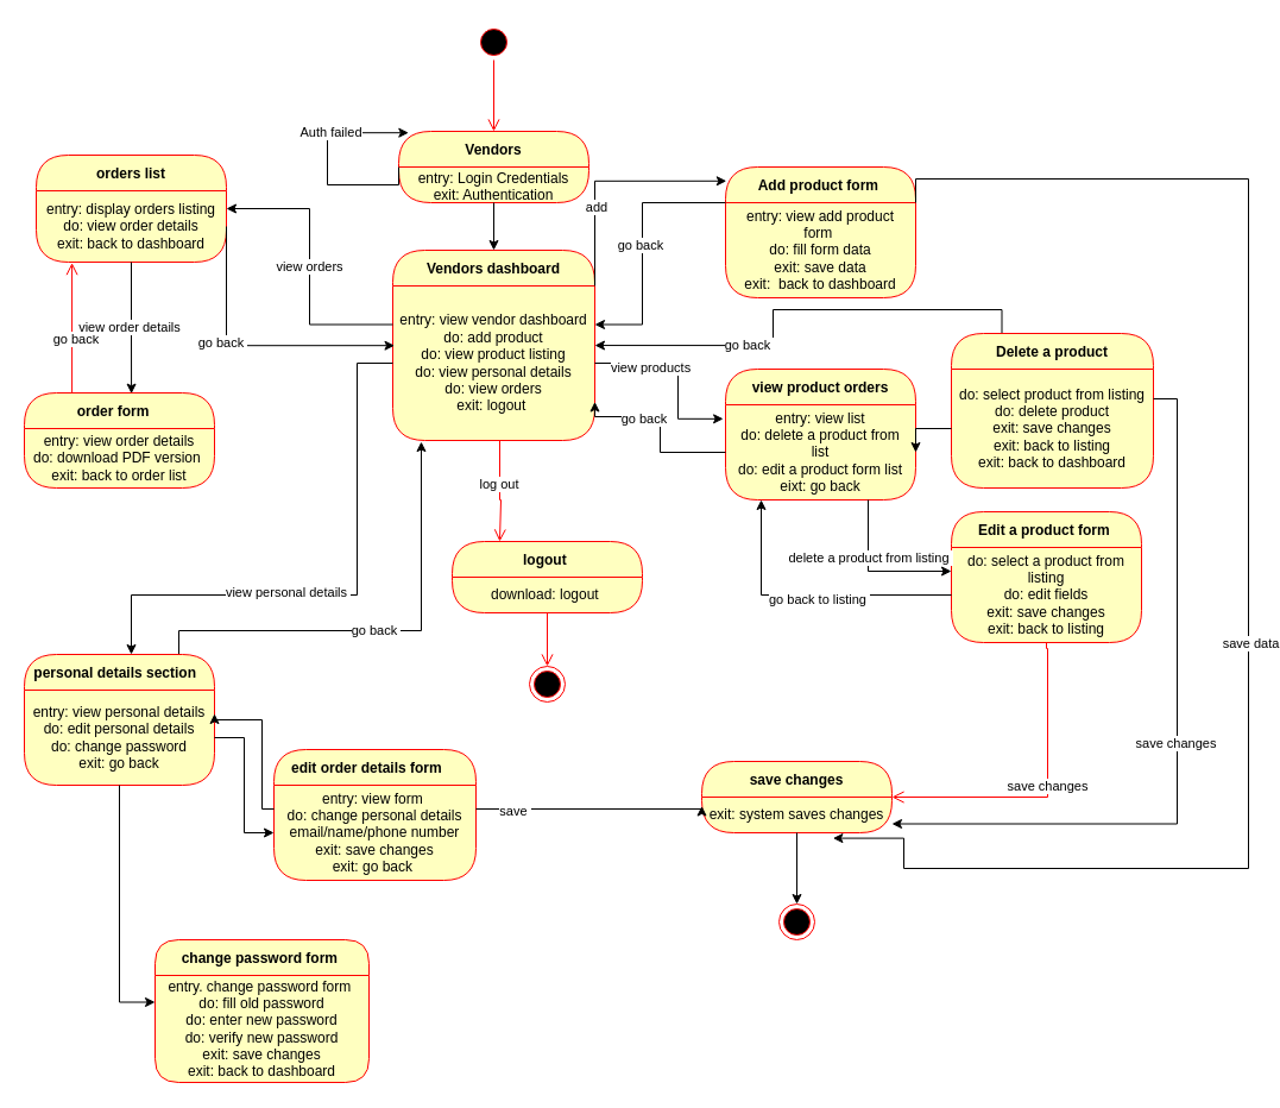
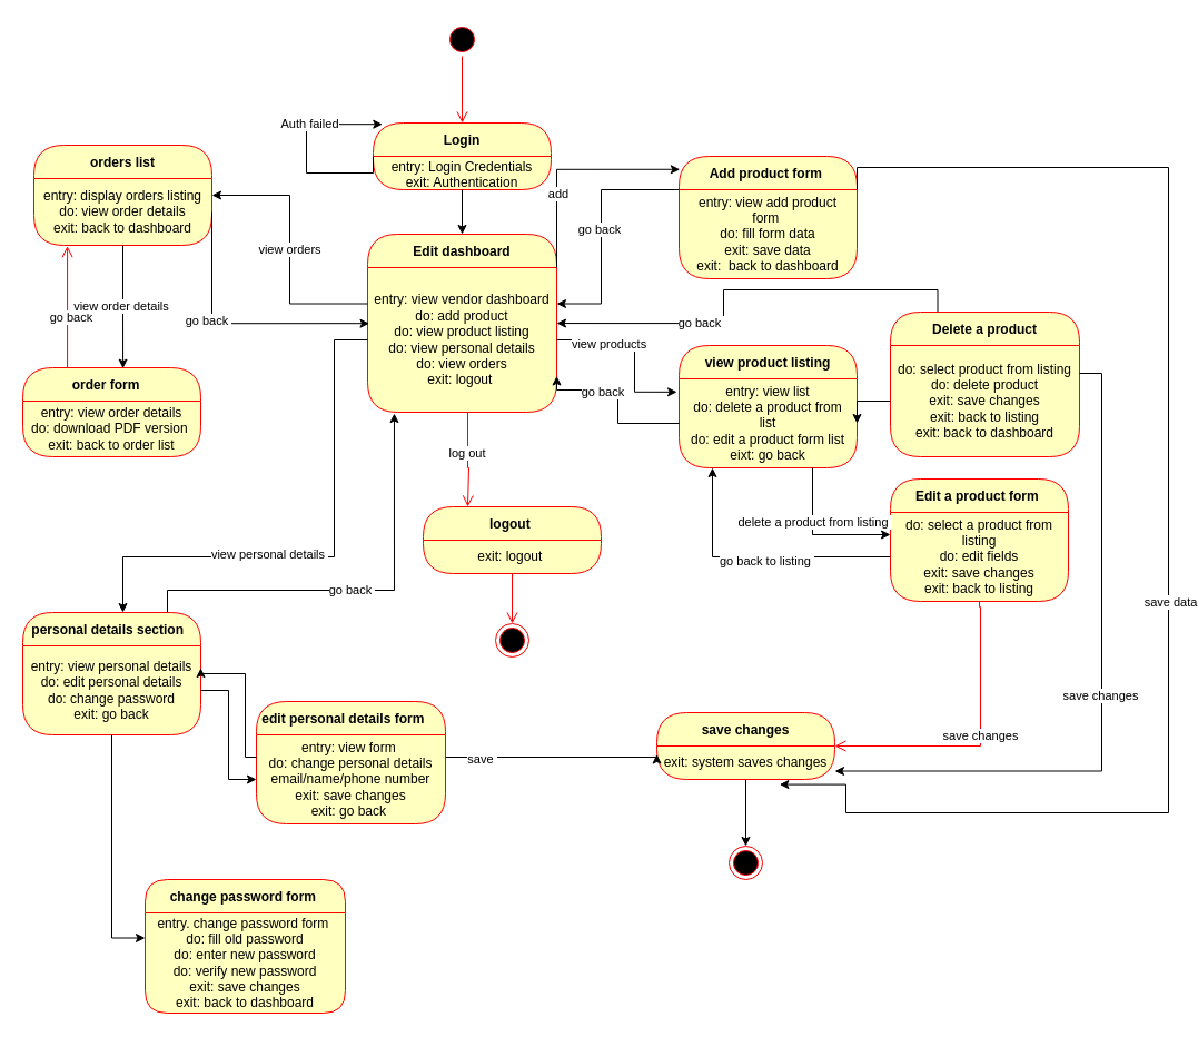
- <mxCell id="8" value="Vendors" style="swimlane;fontStyle=1;align=center;verticalAlign=middle;childLayout=stackLayout;horizontal=1;startSize=30;horizontalStack=0;resizeParent=0;resizeLast=1;container=0;fontColor=#000000;collapsible=0;rounded=1;arcSize=30;strokeColor=#ff0000;fillColor=#ffffc0;swimlaneFillColor=#ffffc0;dropTarget=0;" vertex="1" parent="1"><mxGeometry x="335" y="110" width="160" height="60" as="geometry" /></mxCell>
+ <mxCell id="8" value="Login" style="swimlane;fontStyle=1;align=center;verticalAlign=middle;childLayout=stackLayout;horizontal=1;startSize=30;horizontalStack=0;resizeParent=0;resizeLast=1;container=0;fontColor=#000000;collapsible=0;rounded=1;arcSize=30;strokeColor=#ff0000;fillColor=#ffffc0;swimlaneFillColor=#ffffc0;dropTarget=0;" vertex="1" parent="1"><mxGeometry x="335" y="110" width="160" height="60" as="geometry" /></mxCell>
- <mxCell id="4" value="Vendors dashboard" style="swimlane;fontStyle=1;align=center;verticalAlign=middle;childLayout=stackLayout;horizontal=1;startSize=30;horizontalStack=0;resizeParent=0;resizeLast=1;container=0;fontColor=#000000;collapsible=0;rounded=1;arcSize=30;strokeColor=#ff0000;fillColor=#ffffc0;swimlaneFillColor=#ffffc0;dropTarget=0;" vertex="1" parent="1"><mxGeometry x="330" y="210" width="170" height="160" as="geometry" /></mxCell>
+ <mxCell id="4" value="Edit dashboard" style="swimlane;fontStyle=1;align=center;verticalAlign=middle;childLayout=stackLayout;horizontal=1;startSize=30;horizontalStack=0;resizeParent=0;resizeLast=1;container=0;fontColor=#000000;collapsible=0;rounded=1;arcSize=30;strokeColor=#ff0000;fillColor=#ffffc0;swimlaneFillColor=#ffffc0;dropTarget=0;" vertex="1" parent="1"><mxGeometry x="330" y="210" width="170" height="160" as="geometry" /></mxCell>
- <mxCell id="19" value="view product orders" style="swimlane;fontStyle=1;align=center;verticalAlign=middle;childLayout=stackLayout;horizontal=1;startSize=30;horizontalStack=0;resizeParent=0;resizeLast=1;container=0;fontColor=#000000;collapsible=0;rounded=1;arcSize=30;strokeColor=#ff0000;fillColor=#ffffc0;swimlaneFillColor=#ffffc0;dropTarget=0;" vertex="1" parent="1"><mxGeometry x="610" y="310" width="160" height="110" as="geometry" /></mxCell>
+ <mxCell id="19" value="view product listing" style="swimlane;fontStyle=1;align=center;verticalAlign=middle;childLayout=stackLayout;horizontal=1;startSize=30;horizontalStack=0;resizeParent=0;resizeLast=1;container=0;fontColor=#000000;collapsible=0;rounded=1;arcSize=30;strokeColor=#ff0000;fillColor=#ffffc0;swimlaneFillColor=#ffffc0;dropTarget=0;" vertex="1" parent="1"><mxGeometry x="610" y="310" width="160" height="110" as="geometry" /></mxCell>
- <mxCell id="71" value="download: logout&amp;nbsp;" style="text;html=1;strokeColor=none;fillColor=none;align=center;verticalAlign=middle;spacingLeft=4;spacingRight=4;whiteSpace=wrap;overflow=hidden;rotatable=0;fontColor=#000000;" vertex="1" parent="70"><mxGeometry y="30" width="160" height="30" as="geometry" /></mxCell>
+ <mxCell id="71" value="exit: logout&amp;nbsp;" style="text;html=1;strokeColor=none;fillColor=none;align=center;verticalAlign=middle;spacingLeft=4;spacingRight=4;whiteSpace=wrap;overflow=hidden;rotatable=0;fontColor=#000000;" vertex="1" parent="70"><mxGeometry y="30" width="160" height="30" as="geometry" /></mxCell>
- <mxCell id="58" value="edit order details form    " style="swimlane;fontStyle=1;align=center;verticalAlign=middle;childLayout=stackLayout;horizontal=1;startSize=30;horizontalStack=0;resizeParent=0;resizeLast=1;container=0;fontColor=#000000;collapsible=0;rounded=1;arcSize=30;strokeColor=#ff0000;fillColor=#ffffc0;swimlaneFillColor=#ffffc0;dropTarget=0;" vertex="1" parent="1"><mxGeometry x="230" y="630" width="170" height="110" as="geometry" /></mxCell>
+ <mxCell id="58" value="edit personal details form    " style="swimlane;fontStyle=1;align=center;verticalAlign=middle;childLayout=stackLayout;horizontal=1;startSize=30;horizontalStack=0;resizeParent=0;resizeLast=1;container=0;fontColor=#000000;collapsible=0;rounded=1;arcSize=30;strokeColor=#ff0000;fillColor=#ffffc0;swimlaneFillColor=#ffffc0;dropTarget=0;" vertex="1" parent="1"><mxGeometry x="230" y="630" width="170" height="110" as="geometry" /></mxCell>
